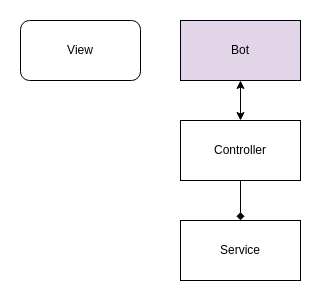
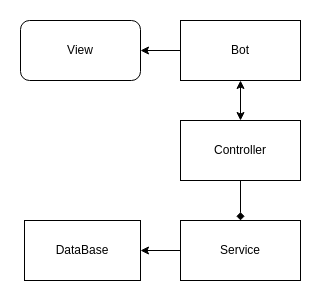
+ <mxCell id="2" value="" style="edgeStyle=orthogonalEdgeStyle;rounded=0;orthogonalLoop=1;jettySize=auto;html=1;" parent="1" source="4" target="8" edge="1"><mxGeometry relative="1" as="geometry" /></mxCell>
- <mxCell id="4" value="Bot" style="rounded=0;whiteSpace=wrap;html=1;fillColor=#e1d5e7;" parent="1" vertex="1"><mxGeometry x="180" y="20" width="120" height="60" as="geometry" /></mxCell>
+ <mxCell id="4" value="Bot" style="rounded=0;whiteSpace=wrap;html=1;" parent="1" vertex="1"><mxGeometry x="180" y="20" width="120" height="60" as="geometry" /></mxCell>
+ <mxCell id="5" value="DataBase" style="rounded=0;whiteSpace=wrap;html=1;" parent="1" vertex="1"><mxGeometry x="24" y="220" width="116" height="60" as="geometry" /></mxCell>
+ <mxCell id="6" style="edgeStyle=orthogonalEdgeStyle;rounded=0;orthogonalLoop=1;jettySize=auto;html=1;entryX=1;entryY=0.5;entryDx=0;entryDy=0;" parent="1" source="7" target="5" edge="1"><mxGeometry relative="1" as="geometry" /></mxCell>
